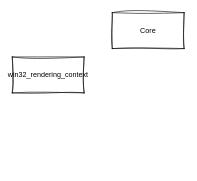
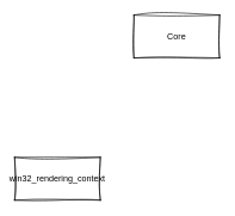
- <mxCell id="3" value="win32_rendering_context" style="rounded=0;whiteSpace=wrap;html=1;sketch=1;curveFitting=1;jiggle=2;" vertex="1" parent="1"><mxGeometry x="20" y="94" width="120" height="60" as="geometry" /></mxCell>
+ <mxCell id="3" value="win32_rendering_context" style="rounded=0;whiteSpace=wrap;html=1;sketch=1;curveFitting=1;jiggle=2;" vertex="1" parent="1"><mxGeometry x="20" y="219" width="120" height="60" as="geometry" /></mxCell>
